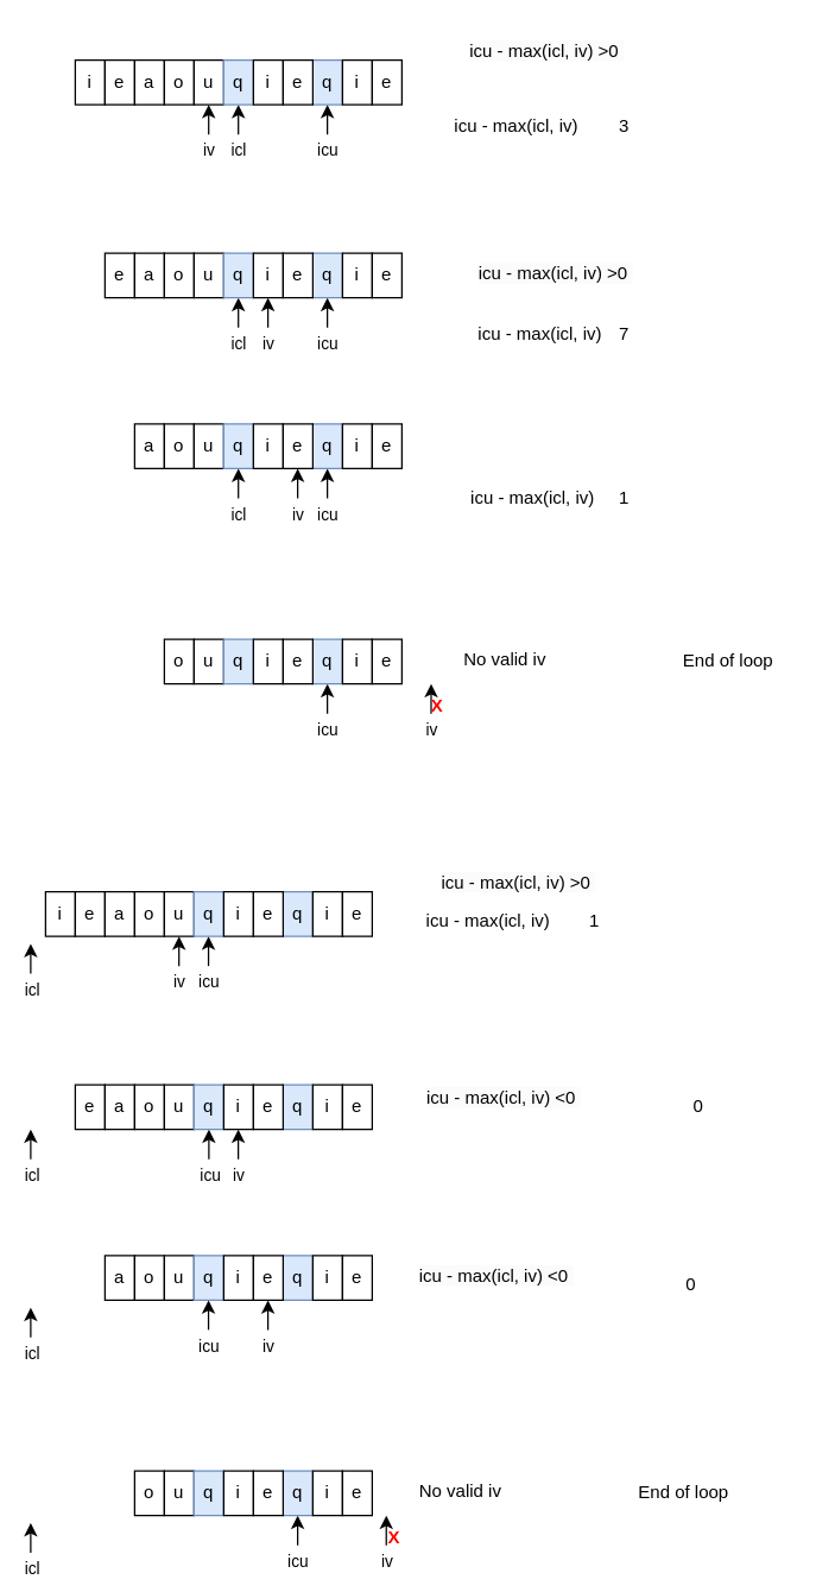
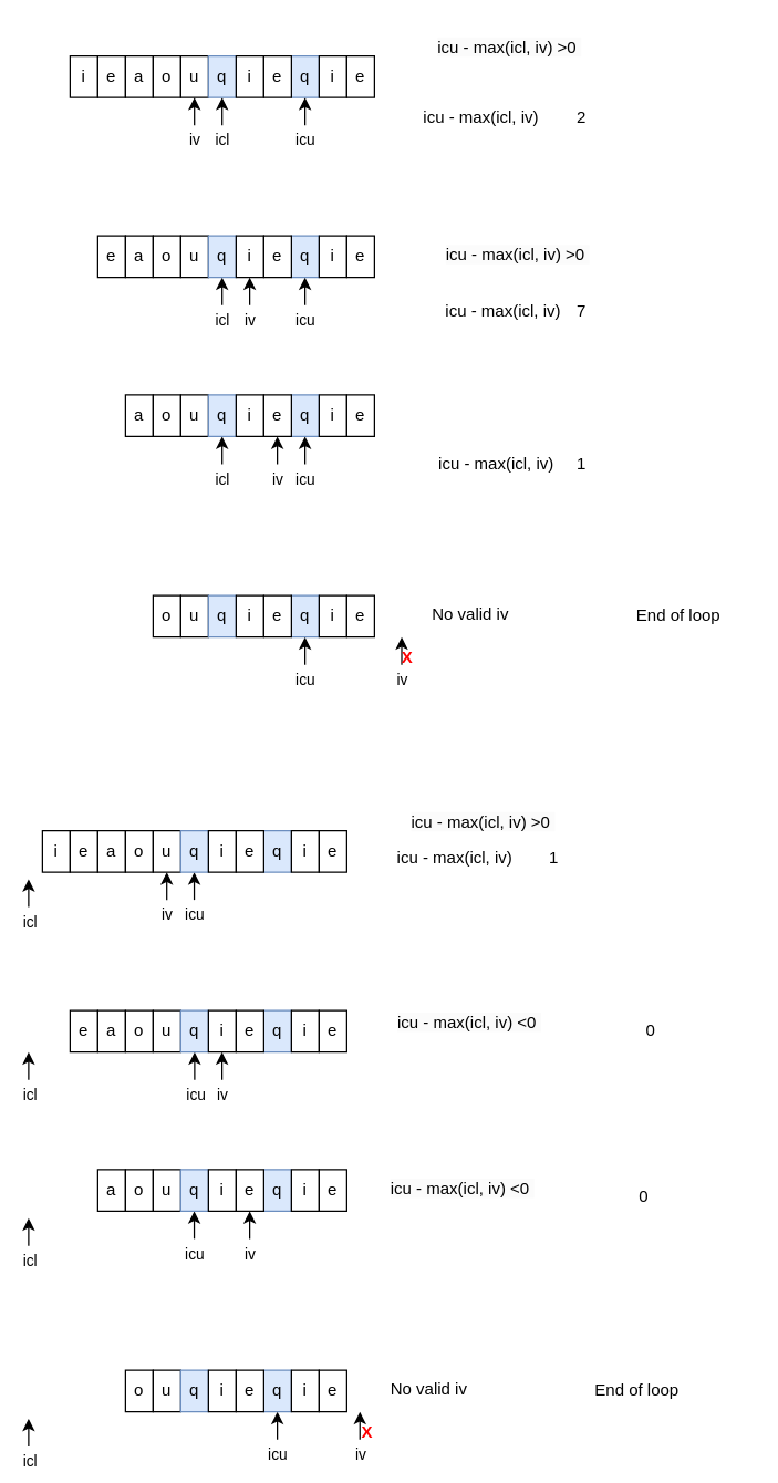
- <mxCell id="20" value="3" style="text;html=1;align=center;verticalAlign=middle;whiteSpace=wrap;rounded=0;" parent="1" vertex="1"><mxGeometry x="390" y="70" width="60" height="30" as="geometry" /></mxCell>
+ <mxCell id="20" value="2" style="text;html=1;align=center;verticalAlign=middle;whiteSpace=wrap;rounded=0;" parent="1" vertex="1"><mxGeometry x="390" y="70" width="60" height="30" as="geometry" /></mxCell>
